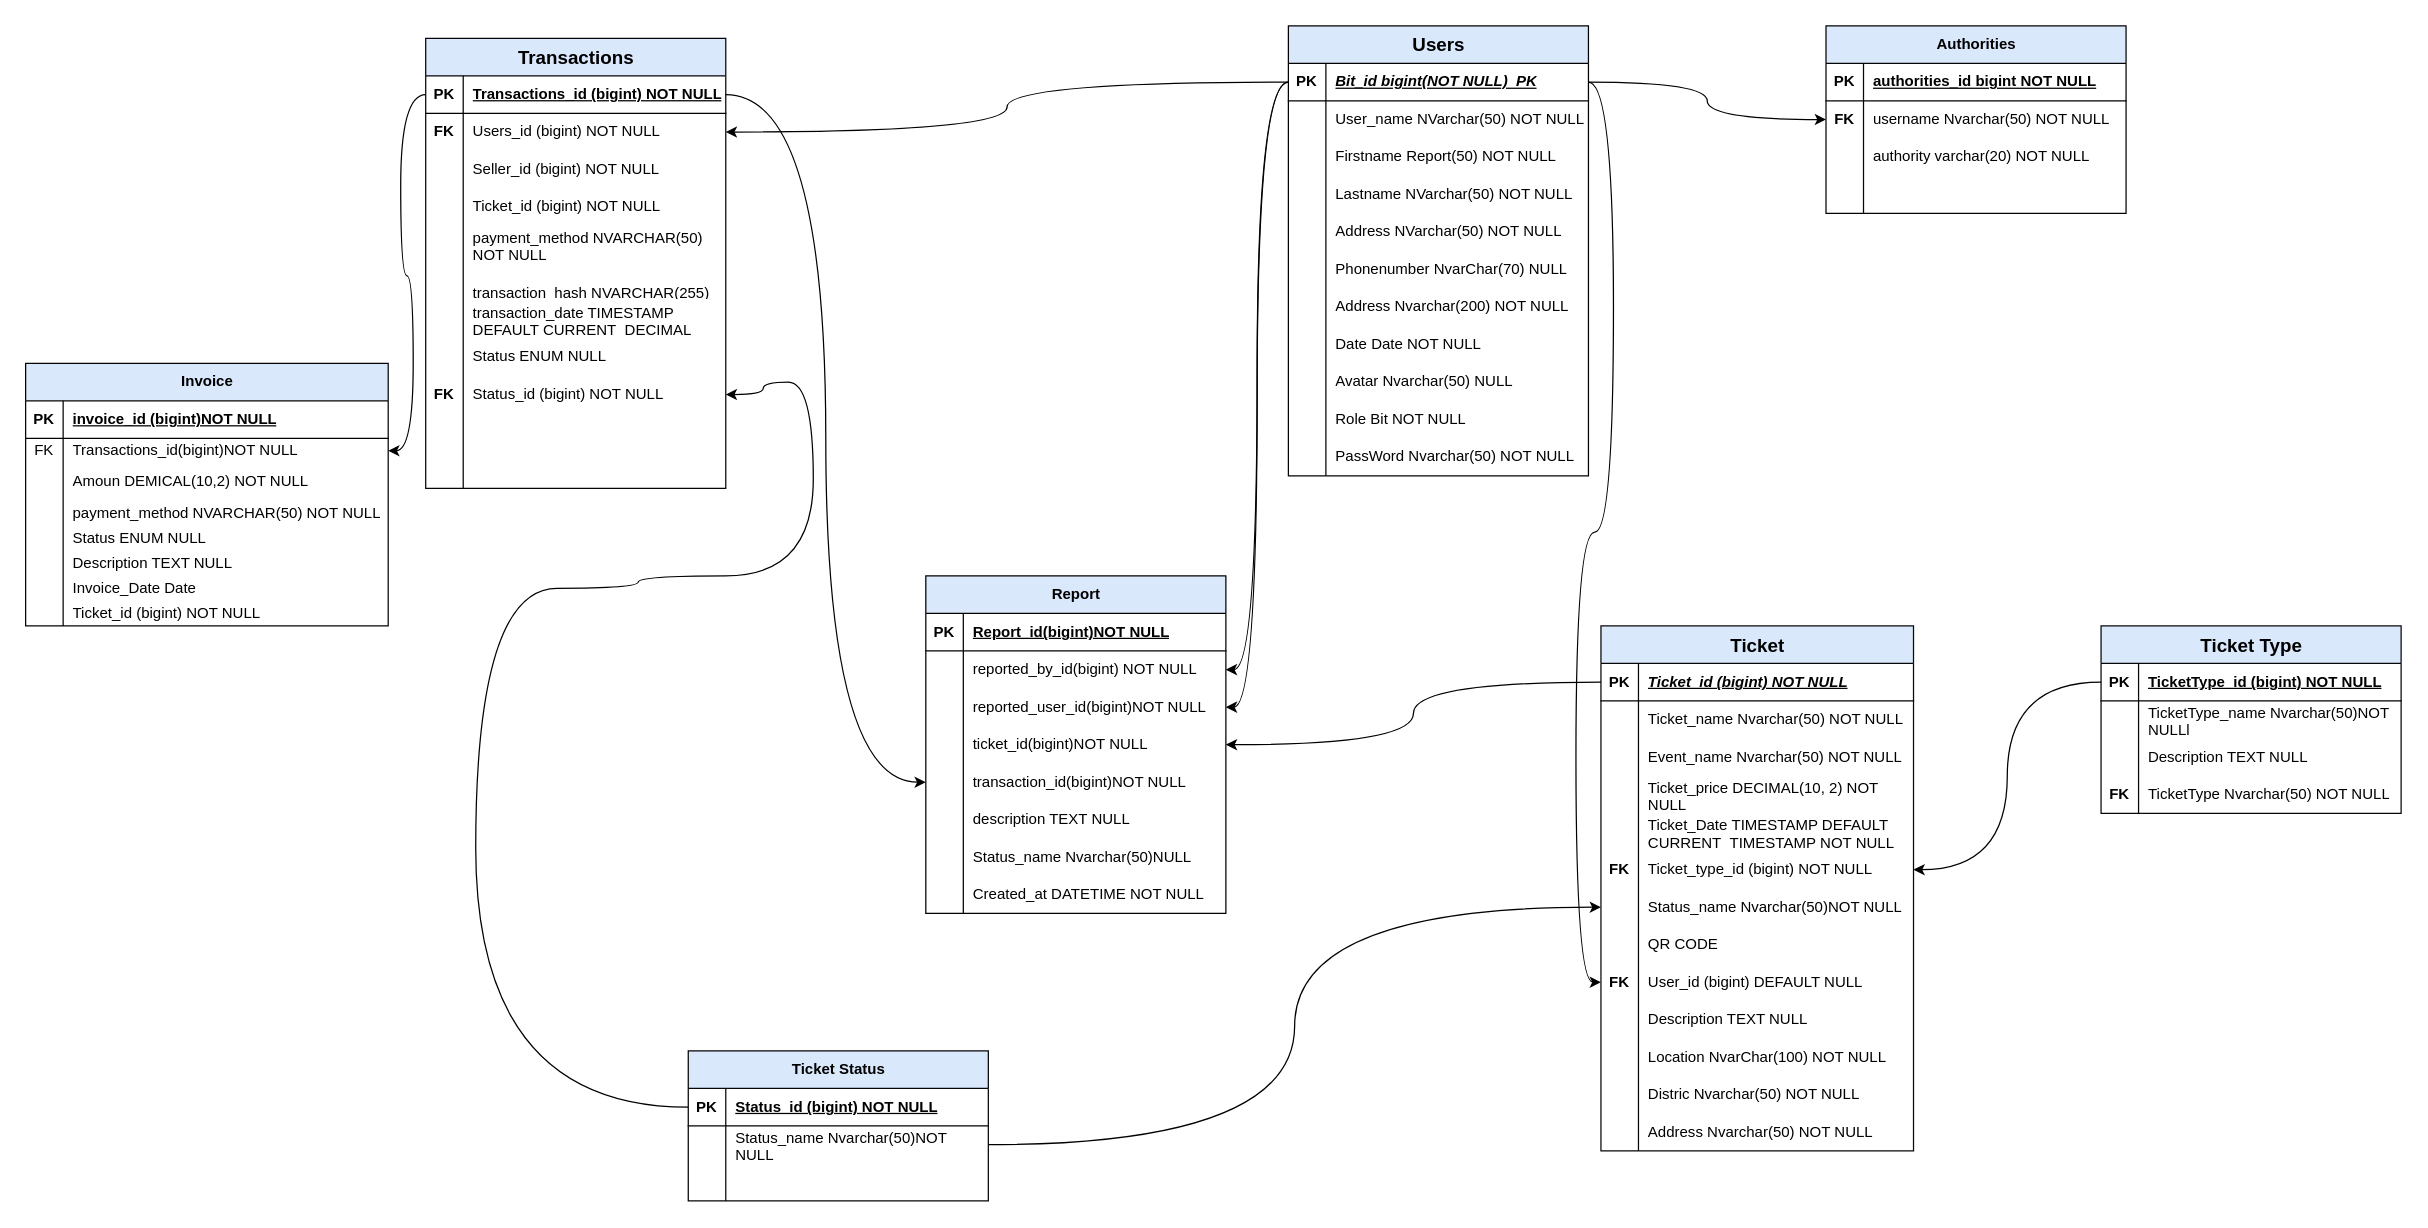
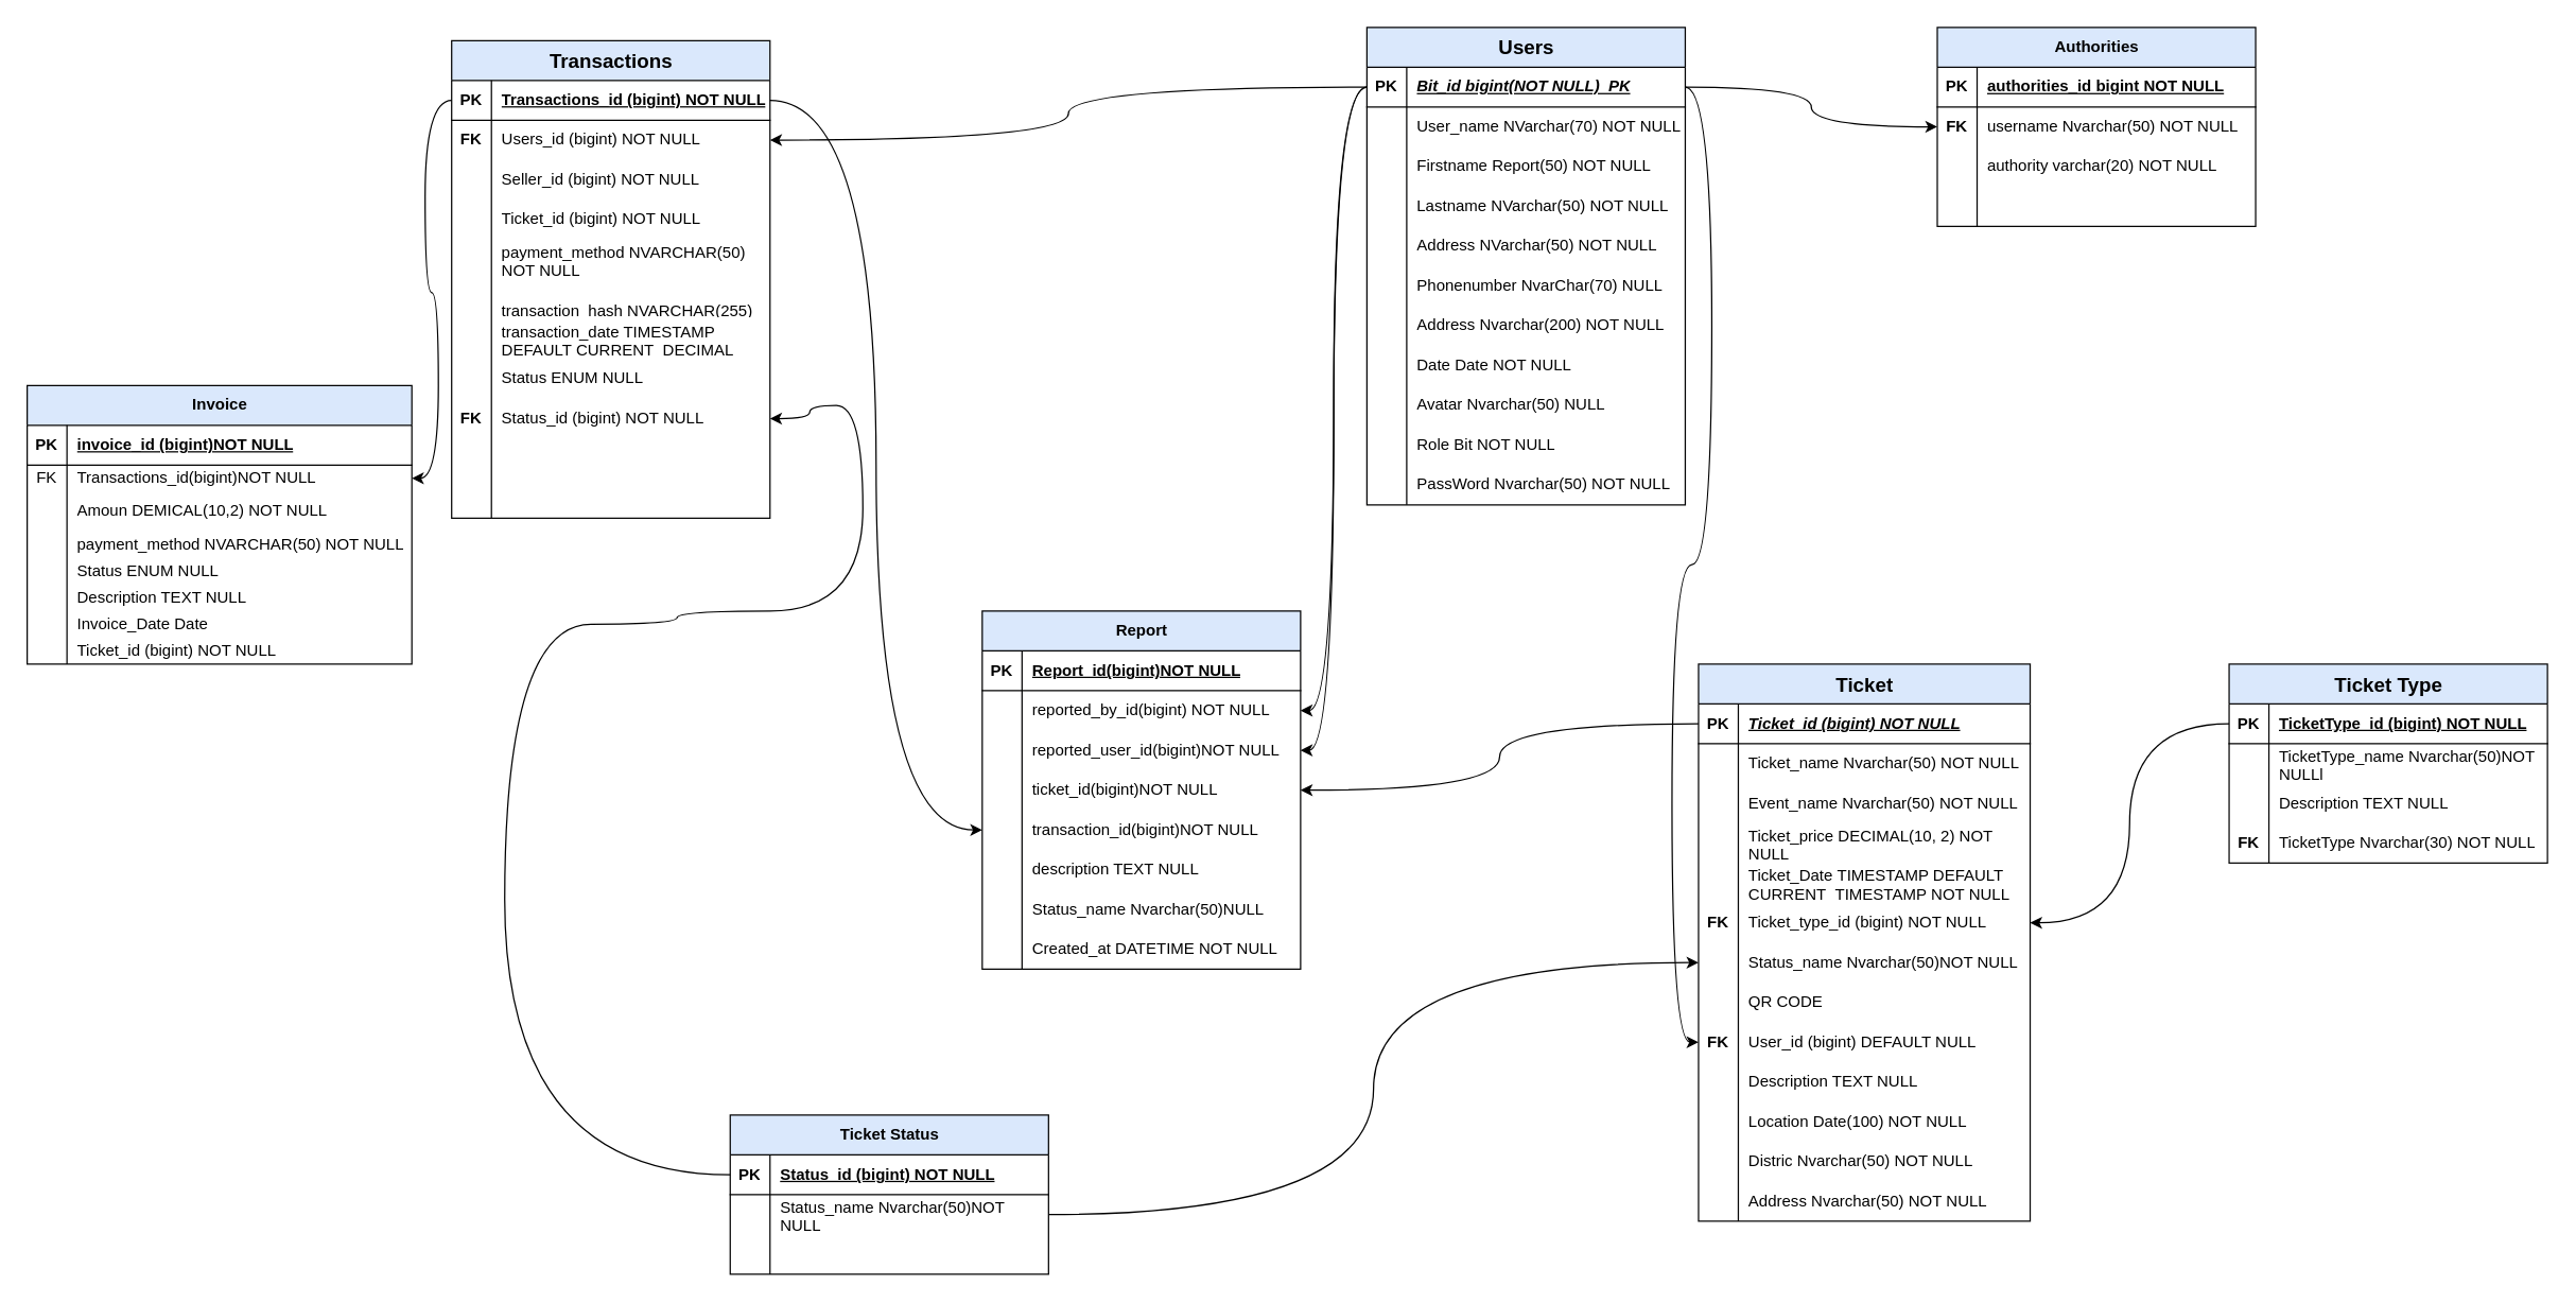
- <mxCell id="8" value="User_name NVarchar(50) NOT NULL" style="shape=partialRectangle;connectable=0;fillColor=none;top=0;left=0;bottom=0;right=0;align=left;spacingLeft=6;overflow=hidden;whiteSpace=wrap;html=1;" parent="6" vertex="1"><mxGeometry x="30" width="210" height="30" as="geometry"><mxRectangle width="210" height="30" as="alternateBounds" /></mxGeometry></mxCell>
+ <mxCell id="8" value="User_name NVarchar(70) NOT NULL" style="shape=partialRectangle;connectable=0;fillColor=none;top=0;left=0;bottom=0;right=0;align=left;spacingLeft=6;overflow=hidden;whiteSpace=wrap;html=1;" parent="6" vertex="1"><mxGeometry x="30" width="210" height="30" as="geometry"><mxRectangle width="210" height="30" as="alternateBounds" /></mxGeometry></mxCell>
- <mxCell id="88" value="TicketType Nvarchar(50) NOT NULL" style="shape=partialRectangle;connectable=0;fillColor=none;top=0;left=0;bottom=0;right=0;align=left;spacingLeft=6;overflow=hidden;whiteSpace=wrap;html=1;" parent="86" vertex="1"><mxGeometry x="30" width="210" height="30" as="geometry"><mxRectangle width="210" height="30" as="alternateBounds" /></mxGeometry></mxCell>
+ <mxCell id="88" value="TicketType Nvarchar(30) NOT NULL" style="shape=partialRectangle;connectable=0;fillColor=none;top=0;left=0;bottom=0;right=0;align=left;spacingLeft=6;overflow=hidden;whiteSpace=wrap;html=1;" parent="86" vertex="1"><mxGeometry x="30" width="210" height="30" as="geometry"><mxRectangle width="210" height="30" as="alternateBounds" /></mxGeometry></mxCell>
- <mxCell id="69" value="Location NvarChar(100) NOT NULL" style="shape=partialRectangle;connectable=0;fillColor=none;top=0;left=0;bottom=0;right=0;align=left;spacingLeft=6;overflow=hidden;whiteSpace=wrap;html=1;" vertex="1" parent="67"><mxGeometry x="30" width="220" height="30" as="geometry"><mxRectangle width="220" height="30" as="alternateBounds" /></mxGeometry></mxCell>
+ <mxCell id="69" value="Location Date(100) NOT NULL" style="shape=partialRectangle;connectable=0;fillColor=none;top=0;left=0;bottom=0;right=0;align=left;spacingLeft=6;overflow=hidden;whiteSpace=wrap;html=1;" vertex="1" parent="67"><mxGeometry x="30" width="220" height="30" as="geometry"><mxRectangle width="220" height="30" as="alternateBounds" /></mxGeometry></mxCell>
